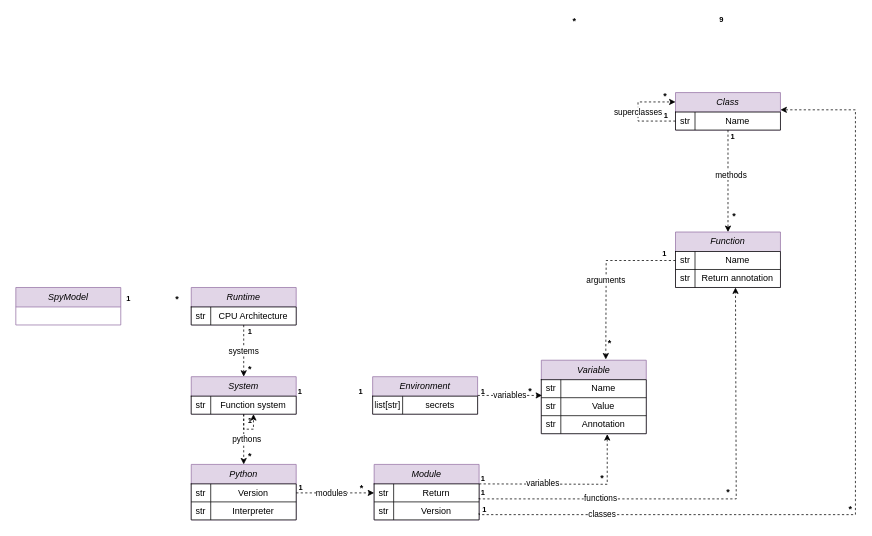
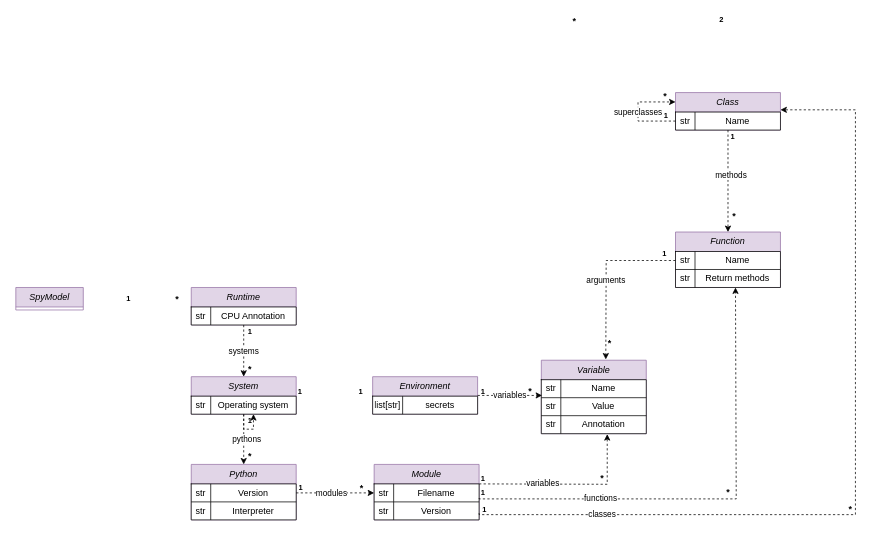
- <mxCell id="98" value="9" style="text;align=center;fontStyle=1;verticalAlign=middle;spacingLeft=3;spacingRight=3;strokeColor=none;rotatable=0;points=[[0,0.5],[1,0.5]];portConstraint=eastwest;html=1;fontSize=10;" vertex="1" parent="1"><mxGeometry x="956" y="20" width="10" height="10" as="geometry" /></mxCell>
+ <mxCell id="98" value="2" style="text;align=center;fontStyle=1;verticalAlign=middle;spacingLeft=3;spacingRight=3;strokeColor=none;rotatable=0;points=[[0,0.5],[1,0.5]];portConstraint=eastwest;html=1;fontSize=10;" vertex="1" parent="1"><mxGeometry x="956" y="20" width="10" height="10" as="geometry" /></mxCell>
- <mxCell id="75" value="Return annotation" style="shape=partialRectangle;html=1;whiteSpace=wrap;connectable=0;strokeColor=inherit;overflow=hidden;fillColor=none;top=0;left=0;bottom=0;right=0;pointerEvents=1;" vertex="1" parent="73"><mxGeometry x="26" width="114" height="24" as="geometry"><mxRectangle width="114" height="24" as="alternateBounds" /></mxGeometry></mxCell>
+ <mxCell id="75" value="Return methods" style="shape=partialRectangle;html=1;whiteSpace=wrap;connectable=0;strokeColor=inherit;overflow=hidden;fillColor=none;top=0;left=0;bottom=0;right=0;pointerEvents=1;" vertex="1" parent="73"><mxGeometry x="26" width="114" height="24" as="geometry"><mxRectangle width="114" height="24" as="alternateBounds" /></mxGeometry></mxCell>
- <mxCell id="2" value="SpyModel" style="swimlane;fontStyle=2;childLayout=stackLayout;horizontal=1;startSize=26;fillColor=#e1d5e7;horizontalStack=0;resizeParent=1;resizeParentMax=0;resizeLast=0;collapsible=1;marginBottom=0;whiteSpace=wrap;html=1;strokeColor=#9673a6;" vertex="1" parent="1"><mxGeometry x="20" y="383" width="140" height="50" as="geometry" /></mxCell>
+ <mxCell id="2" value="SpyModel" style="swimlane;fontStyle=2;childLayout=stackLayout;horizontal=1;startSize=26;fillColor=#e1d5e7;horizontalStack=0;resizeParent=1;resizeParentMax=0;resizeLast=0;collapsible=1;marginBottom=0;whiteSpace=wrap;html=1;strokeColor=#9673a6;" vertex="1" parent="1"><mxGeometry x="20" y="383" width="90" height="30" as="geometry" /></mxCell>
- <mxCell id="7" value="CPU Architecture" style="shape=partialRectangle;html=1;whiteSpace=wrap;connectable=0;strokeColor=inherit;overflow=hidden;fillColor=none;top=0;left=0;bottom=0;right=0;pointerEvents=1;" vertex="1" parent="5"><mxGeometry x="26" width="114" height="24" as="geometry"><mxRectangle width="114" height="24" as="alternateBounds" /></mxGeometry></mxCell>
+ <mxCell id="7" value="CPU Annotation" style="shape=partialRectangle;html=1;whiteSpace=wrap;connectable=0;strokeColor=inherit;overflow=hidden;fillColor=none;top=0;left=0;bottom=0;right=0;pointerEvents=1;" vertex="1" parent="5"><mxGeometry x="26" width="114" height="24" as="geometry"><mxRectangle width="114" height="24" as="alternateBounds" /></mxGeometry></mxCell>
- <mxCell id="15" value="Function system" style="shape=partialRectangle;html=1;whiteSpace=wrap;connectable=0;strokeColor=inherit;overflow=hidden;fillColor=none;top=0;left=0;bottom=0;right=0;pointerEvents=1;" vertex="1" parent="13"><mxGeometry x="26" width="114" height="24" as="geometry"><mxRectangle width="114" height="24" as="alternateBounds" /></mxGeometry></mxCell>
+ <mxCell id="15" value="Operating system" style="shape=partialRectangle;html=1;whiteSpace=wrap;connectable=0;strokeColor=inherit;overflow=hidden;fillColor=none;top=0;left=0;bottom=0;right=0;pointerEvents=1;" vertex="1" parent="13"><mxGeometry x="26" width="114" height="24" as="geometry"><mxRectangle width="114" height="24" as="alternateBounds" /></mxGeometry></mxCell>
- <mxCell id="42" value="Return" style="shape=partialRectangle;html=1;whiteSpace=wrap;connectable=0;strokeColor=inherit;overflow=hidden;fillColor=none;top=0;left=0;bottom=0;right=0;pointerEvents=1;" vertex="1" parent="40"><mxGeometry x="26" width="114" height="24" as="geometry"><mxRectangle width="114" height="24" as="alternateBounds" /></mxGeometry></mxCell>
+ <mxCell id="42" value="Filename" style="shape=partialRectangle;html=1;whiteSpace=wrap;connectable=0;strokeColor=inherit;overflow=hidden;fillColor=none;top=0;left=0;bottom=0;right=0;pointerEvents=1;" vertex="1" parent="40"><mxGeometry x="26" width="114" height="24" as="geometry"><mxRectangle width="114" height="24" as="alternateBounds" /></mxGeometry></mxCell>
